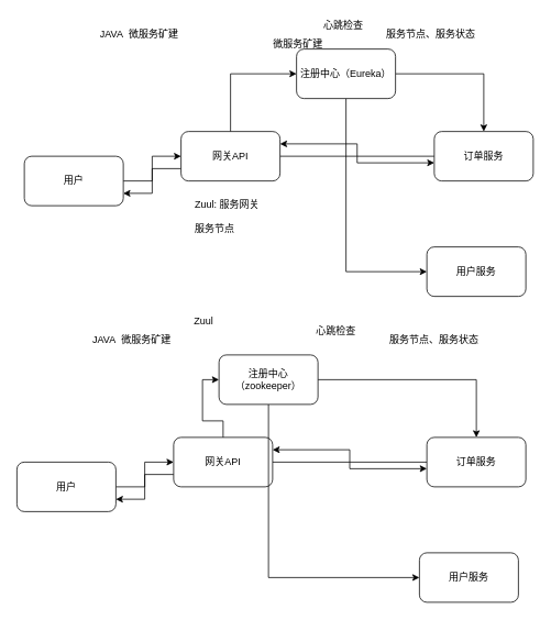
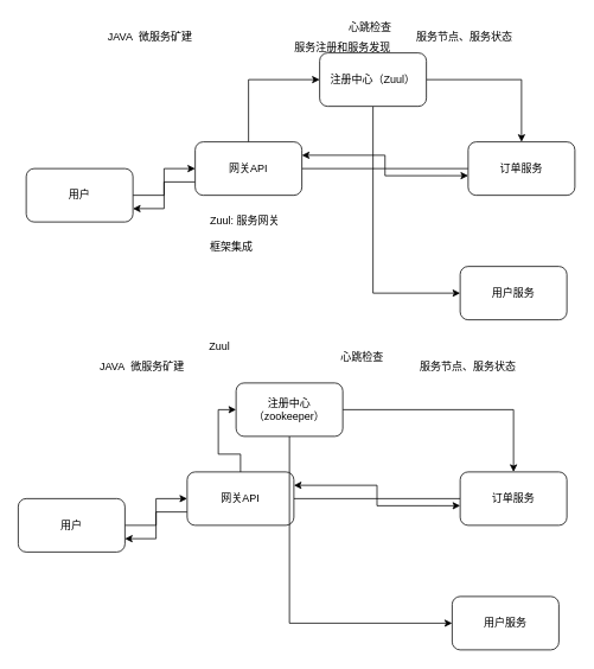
- <mxCell id="34" value="微服务矿建" style="text;html=1;" vertex="1" parent="1"><mxGeometry x="329" y="39" width="130" height="30" as="geometry" /></mxCell>
+ <mxCell id="34" value="服务注册和服务发现" style="text;html=1;" vertex="1" parent="1"><mxGeometry x="329" y="39" width="130" height="30" as="geometry" /></mxCell>
- <mxCell id="11" value="注册中心（Eureka）" style="rounded=1;whiteSpace=wrap;html=1;" vertex="1" parent="1"><mxGeometry x="359" y="59" width="120" height="60" as="geometry" /></mxCell>
+ <mxCell id="11" value="注册中心（Zuul）" style="rounded=1;whiteSpace=wrap;html=1;" vertex="1" parent="1"><mxGeometry x="359" y="59" width="120" height="60" as="geometry" /></mxCell>
- <mxCell id="33" value="&lt;br/&gt;&lt;br/&gt;Zuul: 服务网关&lt;br&gt;&lt;br&gt;服务节点" style="text;html=1;resizable=0;points=[];autosize=1;align=left;verticalAlign=top;spacingTop=-4;" vertex="1" parent="1"><mxGeometry x="234" y="209" width="90" height="70" as="geometry" /></mxCell>
+ <mxCell id="33" value="&lt;br/&gt;&lt;br/&gt;Zuul: 服务网关&lt;br&gt;&lt;br&gt;框架集成" style="text;html=1;resizable=0;points=[];autosize=1;align=left;verticalAlign=top;spacingTop=-4;" vertex="1" parent="1"><mxGeometry x="234" y="209" width="90" height="70" as="geometry" /></mxCell>
